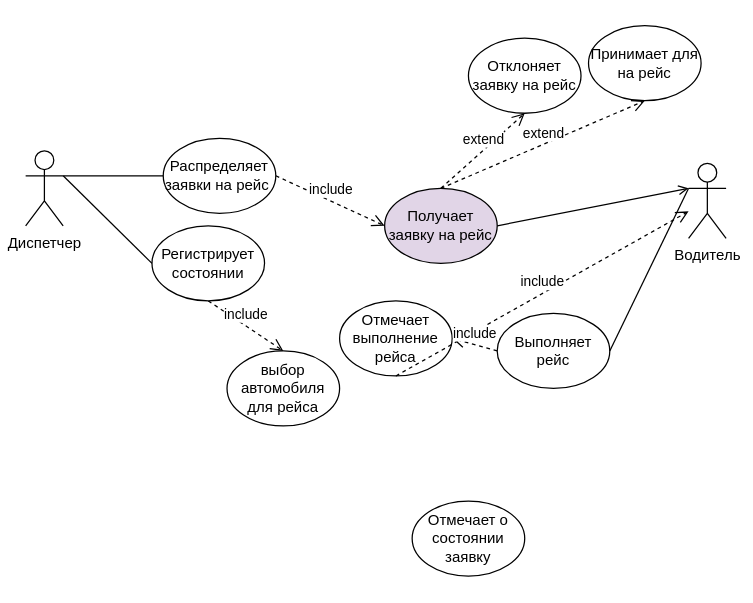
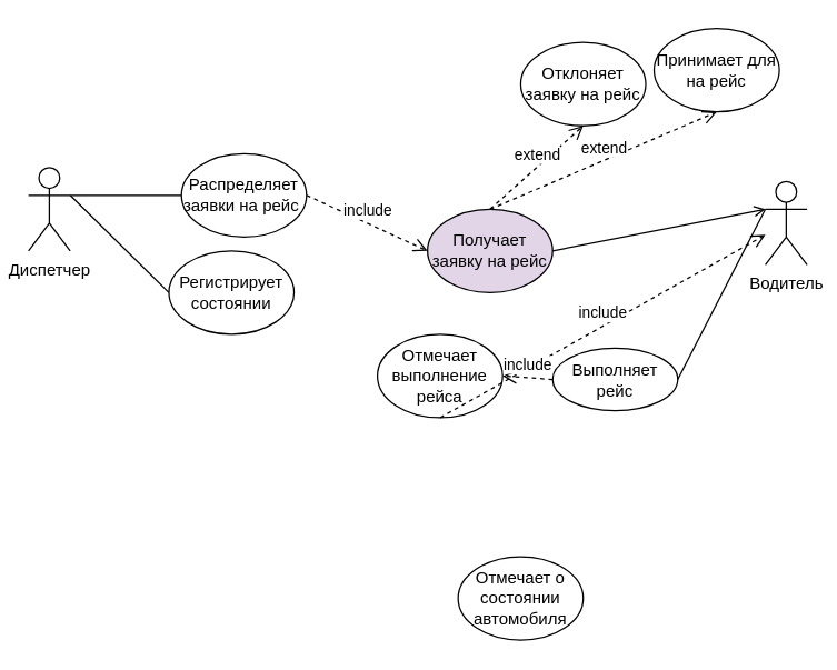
- <mxCell id="10" value="include" style="html=1;verticalAlign=bottom;endArrow=open;dashed=1;endSize=8;curved=0;rounded=0;entryX=0.5;entryY=0;entryDx=0;entryDy=0;exitX=0.5;exitY=1;exitDx=0;exitDy=0;" parent="1" source="11" target="7" edge="1"><mxGeometry relative="1" as="geometry"><mxPoint x="343" y="310" as="sourcePoint" /><mxPoint x="389" y="220" as="targetPoint" /><Array as="points" /></mxGeometry></mxCell>
- <mxCell id="20" value="Выполняет рейс" style="ellipse;whiteSpace=wrap;html=1;" vertex="1" parent="1"><mxGeometry x="397" y="250" width="90" height="60" as="geometry" /></mxCell>
+ <mxCell id="20" value="Выполняет рейс" style="ellipse;whiteSpace=wrap;html=1;" vertex="1" parent="1"><mxGeometry x="397" y="250" width="90" height="45" as="geometry" /></mxCell>
- <mxCell id="7" value="выбор автомобиля&lt;br&gt;для рейса" style="ellipse;whiteSpace=wrap;html=1;" parent="1" vertex="1"><mxGeometry x="181" y="280" width="90" height="60" as="geometry" /></mxCell>
- <mxCell id="9" value="Отмечает о состоянии заявку" style="ellipse;whiteSpace=wrap;html=1;" parent="1" vertex="1"><mxGeometry x="329" y="400" width="90" height="60" as="geometry" /></mxCell>
+ <mxCell id="9" value="Отмечает о состоянии автомобиля" style="ellipse;whiteSpace=wrap;html=1;" parent="1" vertex="1"><mxGeometry x="329" y="400" width="90" height="60" as="geometry" /></mxCell>
